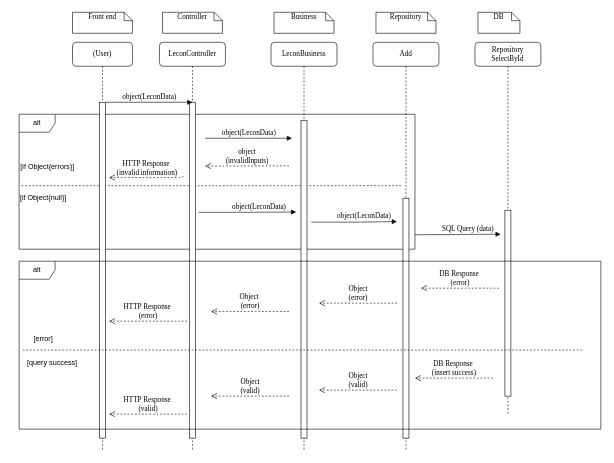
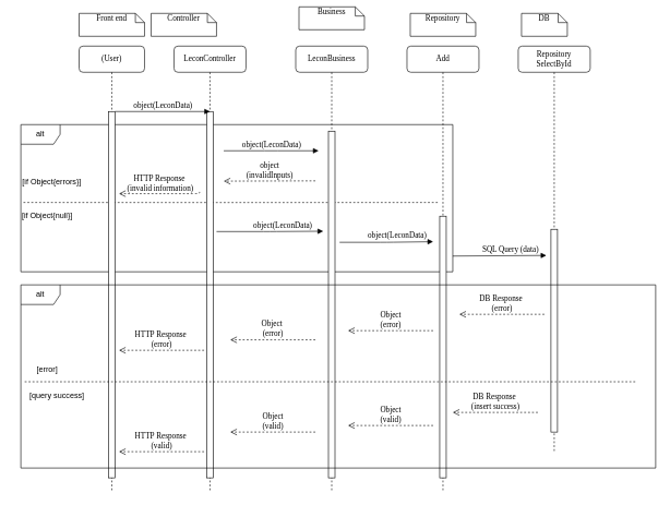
- <mxCell id="12" value="Controller" style="shape=note;whiteSpace=wrap;html=1;size=14;verticalAlign=top;align=center;spacingTop=-6;rounded=0;shadow=0;comic=0;labelBackgroundColor=none;strokeWidth=1;fontFamily=Verdana;fontSize=12" vertex="1" parent="1"><mxGeometry x="270" y="20" width="100" height="35" as="geometry" /></mxCell>
+ <mxCell id="12" value="Controller" style="shape=note;whiteSpace=wrap;html=1;size=14;verticalAlign=top;align=center;spacingTop=-6;rounded=0;shadow=0;comic=0;labelBackgroundColor=none;strokeWidth=1;fontFamily=Verdana;fontSize=12" vertex="1" parent="1"><mxGeometry x="230" y="20" width="100" height="35" as="geometry" /></mxCell>
- <mxCell id="16" value="Business" style="shape=note;whiteSpace=wrap;html=1;size=14;verticalAlign=top;align=center;spacingTop=-6;rounded=0;shadow=0;comic=0;labelBackgroundColor=none;strokeWidth=1;fontFamily=Verdana;fontSize=12" vertex="1" parent="1"><mxGeometry x="456" y="20" width="100" height="35" as="geometry" /></mxCell>
+ <mxCell id="16" value="Business" style="shape=note;whiteSpace=wrap;html=1;size=14;verticalAlign=top;align=center;spacingTop=-6;rounded=0;shadow=0;comic=0;labelBackgroundColor=none;strokeWidth=1;fontFamily=Verdana;fontSize=12" vertex="1" parent="1"><mxGeometry x="456" y="10" width="100" height="35" as="geometry" /></mxCell>
